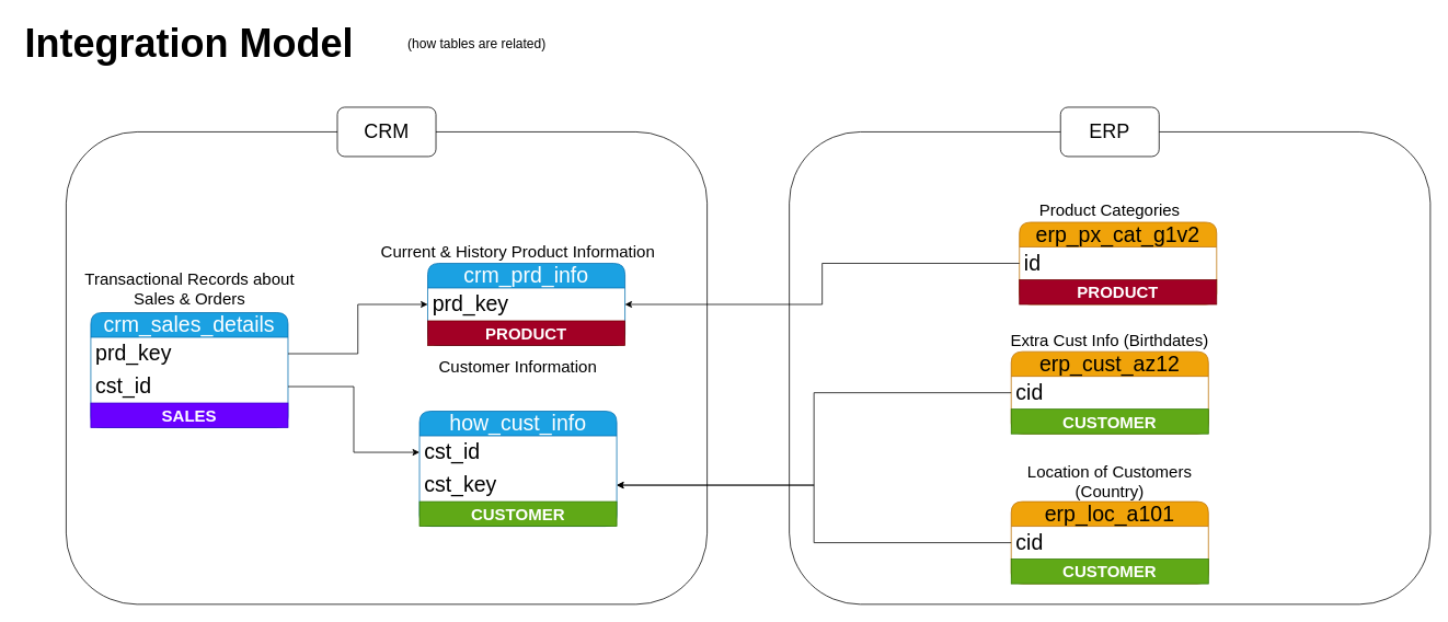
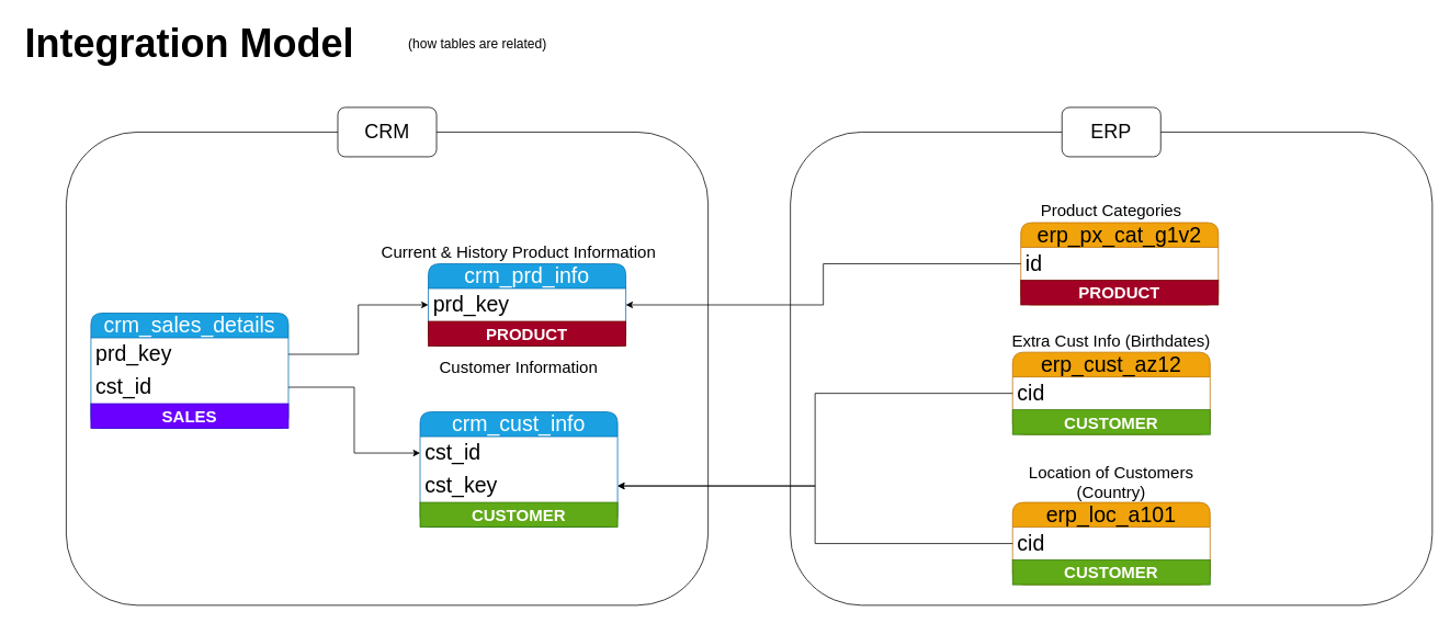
- <mxCell id="20" value="&lt;font style=&quot;font-size: 20px;&quot;&gt;Transactional Records about Sales &amp;amp; Orders&lt;/font&gt;" style="text;html=1;align=center;verticalAlign=middle;whiteSpace=wrap;rounded=0;" vertex="1" parent="1"><mxGeometry x="82.5" y="320" width="295" height="60" as="geometry" /></mxCell>
- <mxCell id="7" value="how_cust_info" style="swimlane;fontStyle=0;childLayout=stackLayout;horizontal=1;startSize=30;horizontalStack=0;resizeParent=1;resizeParentMax=0;resizeLast=0;collapsible=1;marginBottom=0;whiteSpace=wrap;html=1;rounded=1;fillColor=#1ba1e2;fontColor=#ffffff;strokeColor=#006EAF;fontSize=26;" vertex="1" parent="1"><mxGeometry x="510" y="500" width="240" height="140" as="geometry" /></mxCell>
+ <mxCell id="7" value="crm_cust_info" style="swimlane;fontStyle=0;childLayout=stackLayout;horizontal=1;startSize=30;horizontalStack=0;resizeParent=1;resizeParentMax=0;resizeLast=0;collapsible=1;marginBottom=0;whiteSpace=wrap;html=1;rounded=1;fillColor=#1ba1e2;fontColor=#ffffff;strokeColor=#006EAF;fontSize=26;" vertex="1" parent="1"><mxGeometry x="510" y="500" width="240" height="140" as="geometry" /></mxCell>
